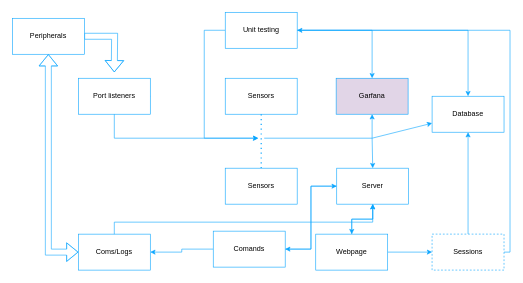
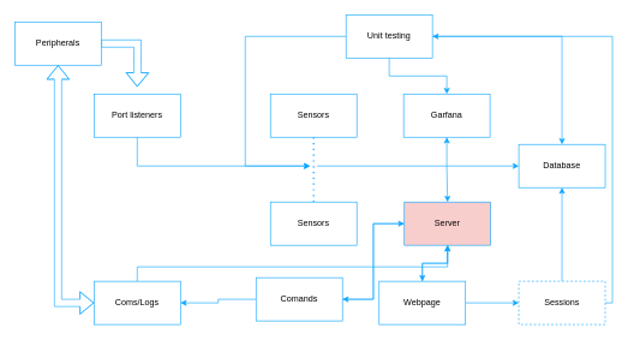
- <mxCell id="31" value="Unit testing" style="rounded=0;whiteSpace=wrap;html=1;strokeColor=#0AA5FF;" vertex="1" parent="1"><mxGeometry x="375" y="20" width="120" height="60" as="geometry" /></mxCell>
+ <mxCell id="31" value="Unit testing" style="rounded=0;whiteSpace=wrap;html=1;strokeColor=#0AA5FF;" vertex="1" parent="1"><mxGeometry x="480" y="20" width="120" height="60" as="geometry" /></mxCell>
- <mxCell id="6" value="Garfana" style="rounded=0;whiteSpace=wrap;html=1;strokeColor=#0AA5FF;fillColor=#e1d5e7;" vertex="1" parent="1"><mxGeometry x="560" y="130" width="120" height="60" as="geometry" /></mxCell>
+ <mxCell id="6" value="Garfana" style="rounded=0;whiteSpace=wrap;html=1;strokeColor=#0AA5FF;" vertex="1" parent="1"><mxGeometry x="560" y="130" width="120" height="60" as="geometry" /></mxCell>
- <mxCell id="5" value="Database" style="rounded=0;whiteSpace=wrap;html=1;strokeColor=#0AA5FF;" vertex="1" parent="1"><mxGeometry x="720" y="160" width="120" height="60" as="geometry" /></mxCell>
+ <mxCell id="5" value="Database" style="rounded=0;whiteSpace=wrap;html=1;strokeColor=#0AA5FF;" vertex="1" parent="1"><mxGeometry x="720" y="200" width="120" height="60" as="geometry" /></mxCell>
- <mxCell id="4" value="Server" style="rounded=0;whiteSpace=wrap;html=1;strokeColor=#0AA5FF;" vertex="1" parent="1"><mxGeometry x="561" y="280" width="120" height="60" as="geometry" /></mxCell>
+ <mxCell id="4" value="Server" style="rounded=0;whiteSpace=wrap;html=1;strokeColor=#0AA5FF;fillColor=#f8cecc;" vertex="1" parent="1"><mxGeometry x="561" y="280" width="120" height="60" as="geometry" /></mxCell>
